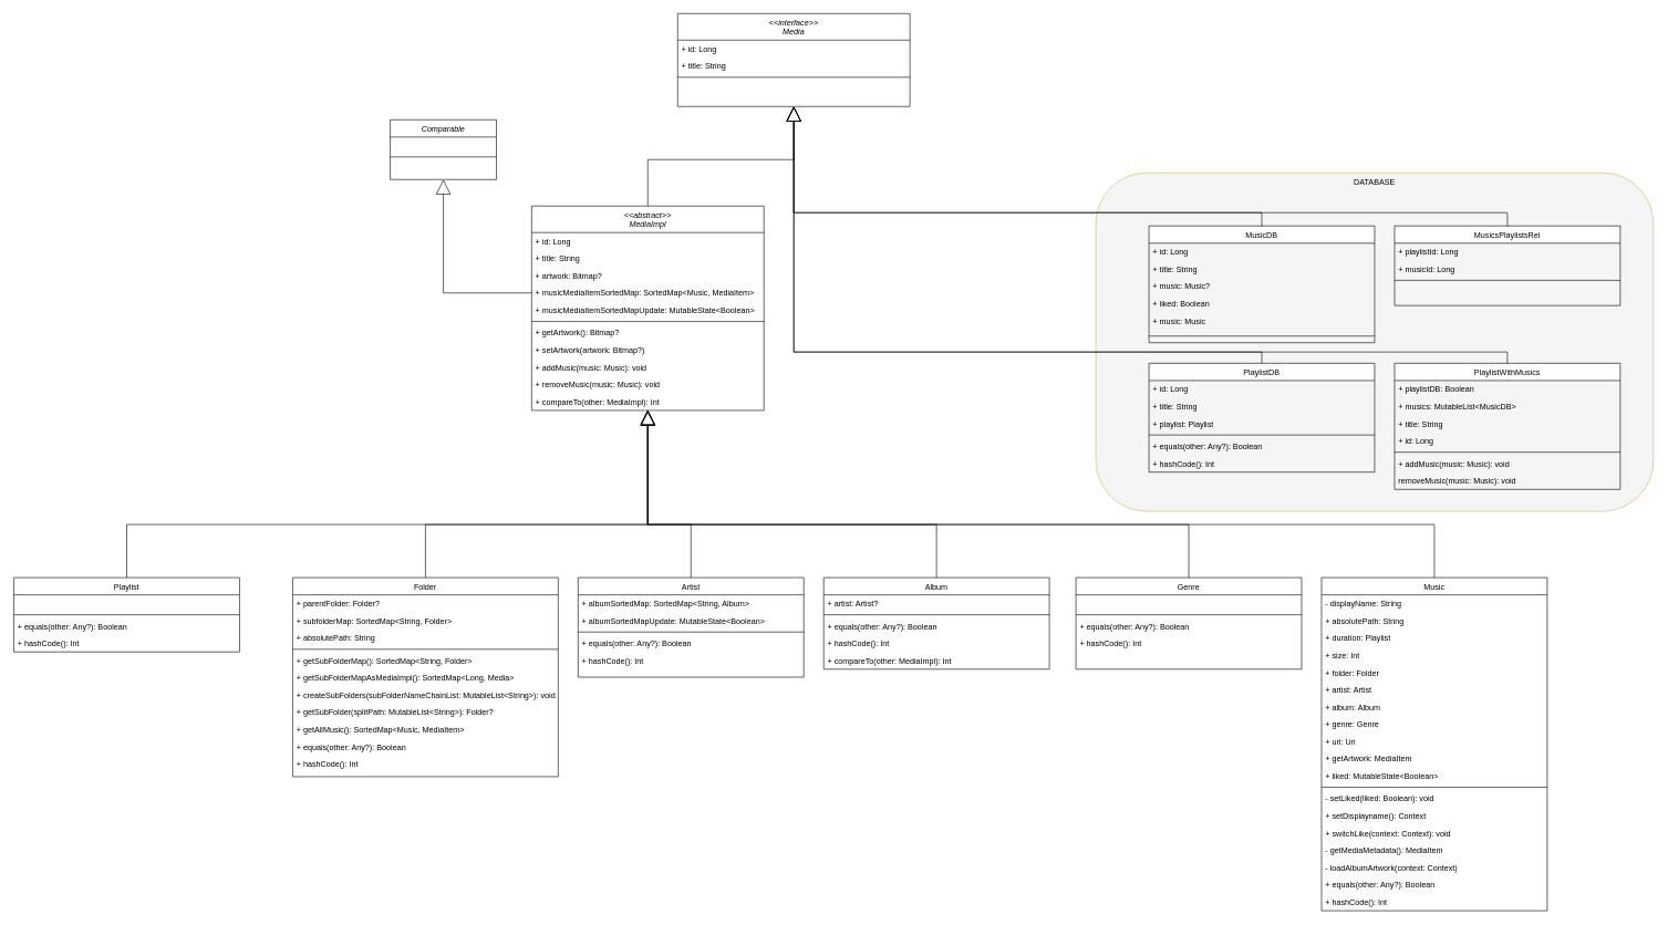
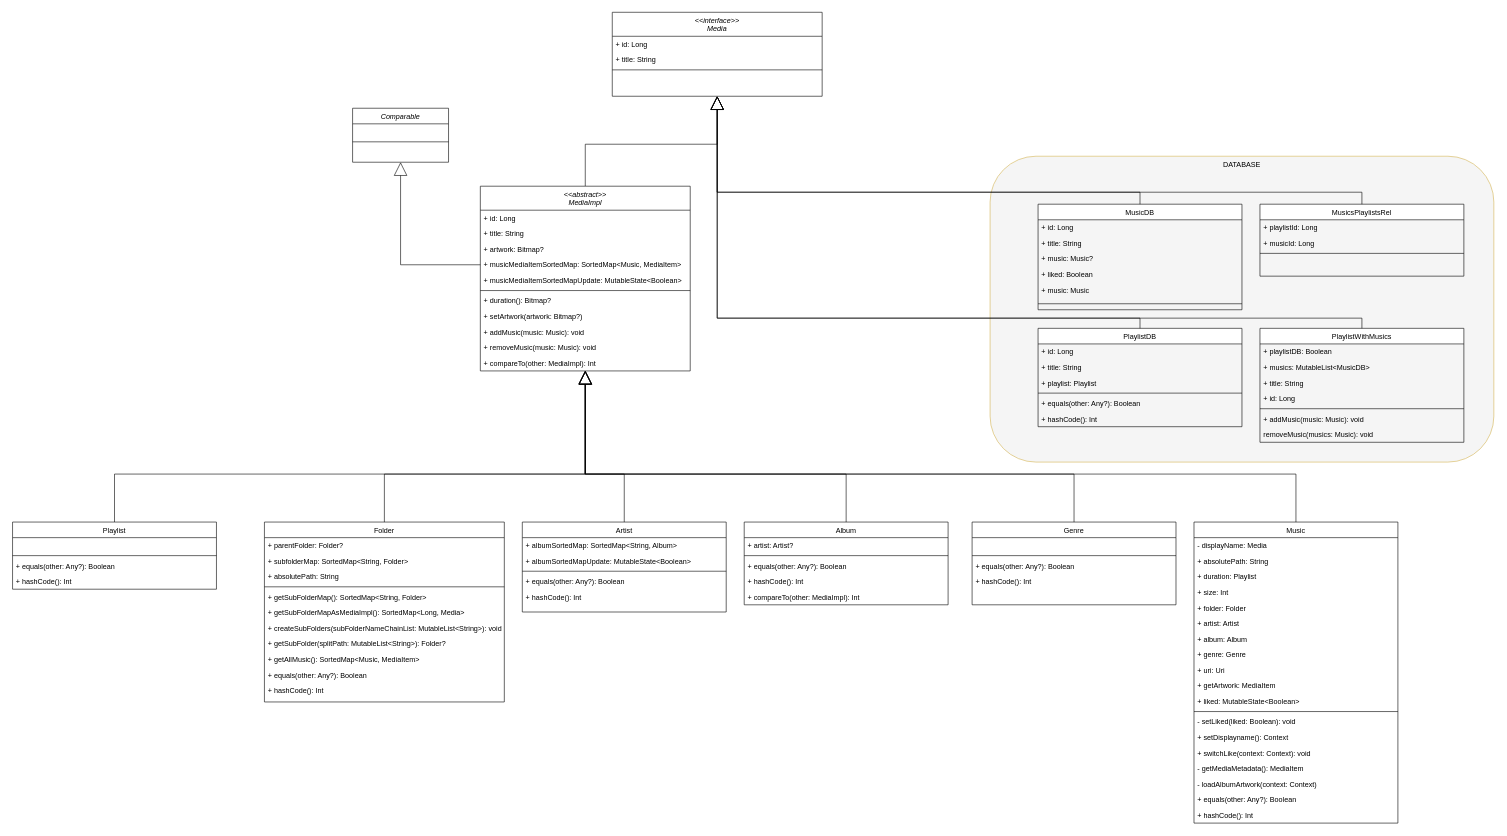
- <mxCell id="104" value="+ getArtwork(): Bitmap?" style="text;align=left;verticalAlign=top;spacingLeft=4;spacingRight=4;overflow=hidden;rotatable=0;points=[[0,0.5],[1,0.5]];portConstraint=eastwest;" vertex="1" parent="97"><mxGeometry y="178" width="350" height="26" as="geometry" /></mxCell>
+ <mxCell id="104" value="+ duration(): Bitmap?" style="text;align=left;verticalAlign=top;spacingLeft=4;spacingRight=4;overflow=hidden;rotatable=0;points=[[0,0.5],[1,0.5]];portConstraint=eastwest;" vertex="1" parent="97"><mxGeometry y="178" width="350" height="26" as="geometry" /></mxCell>
- <mxCell id="94" value="removeMusic(music: Music): void" style="text;align=left;verticalAlign=top;spacingLeft=4;spacingRight=4;overflow=hidden;rotatable=0;points=[[0,0.5],[1,0.5]];portConstraint=eastwest;" parent="87" vertex="1"><mxGeometry y="164" width="340" height="26" as="geometry" /></mxCell>
+ <mxCell id="94" value="removeMusic(musics: Music): void" style="text;align=left;verticalAlign=top;spacingLeft=4;spacingRight=4;overflow=hidden;rotatable=0;points=[[0,0.5],[1,0.5]];portConstraint=eastwest;" parent="87" vertex="1"><mxGeometry y="164" width="340" height="26" as="geometry" /></mxCell>
- <mxCell id="44" value="- displayName: String" style="text;align=left;verticalAlign=top;spacingLeft=4;spacingRight=4;overflow=hidden;rotatable=0;points=[[0,0.5],[1,0.5]];portConstraint=eastwest;" parent="43" vertex="1"><mxGeometry y="26" width="340" height="26" as="geometry" /></mxCell>
+ <mxCell id="44" value="- displayName: Media" style="text;align=left;verticalAlign=top;spacingLeft=4;spacingRight=4;overflow=hidden;rotatable=0;points=[[0,0.5],[1,0.5]];portConstraint=eastwest;" parent="43" vertex="1"><mxGeometry y="26" width="340" height="26" as="geometry" /></mxCell>
